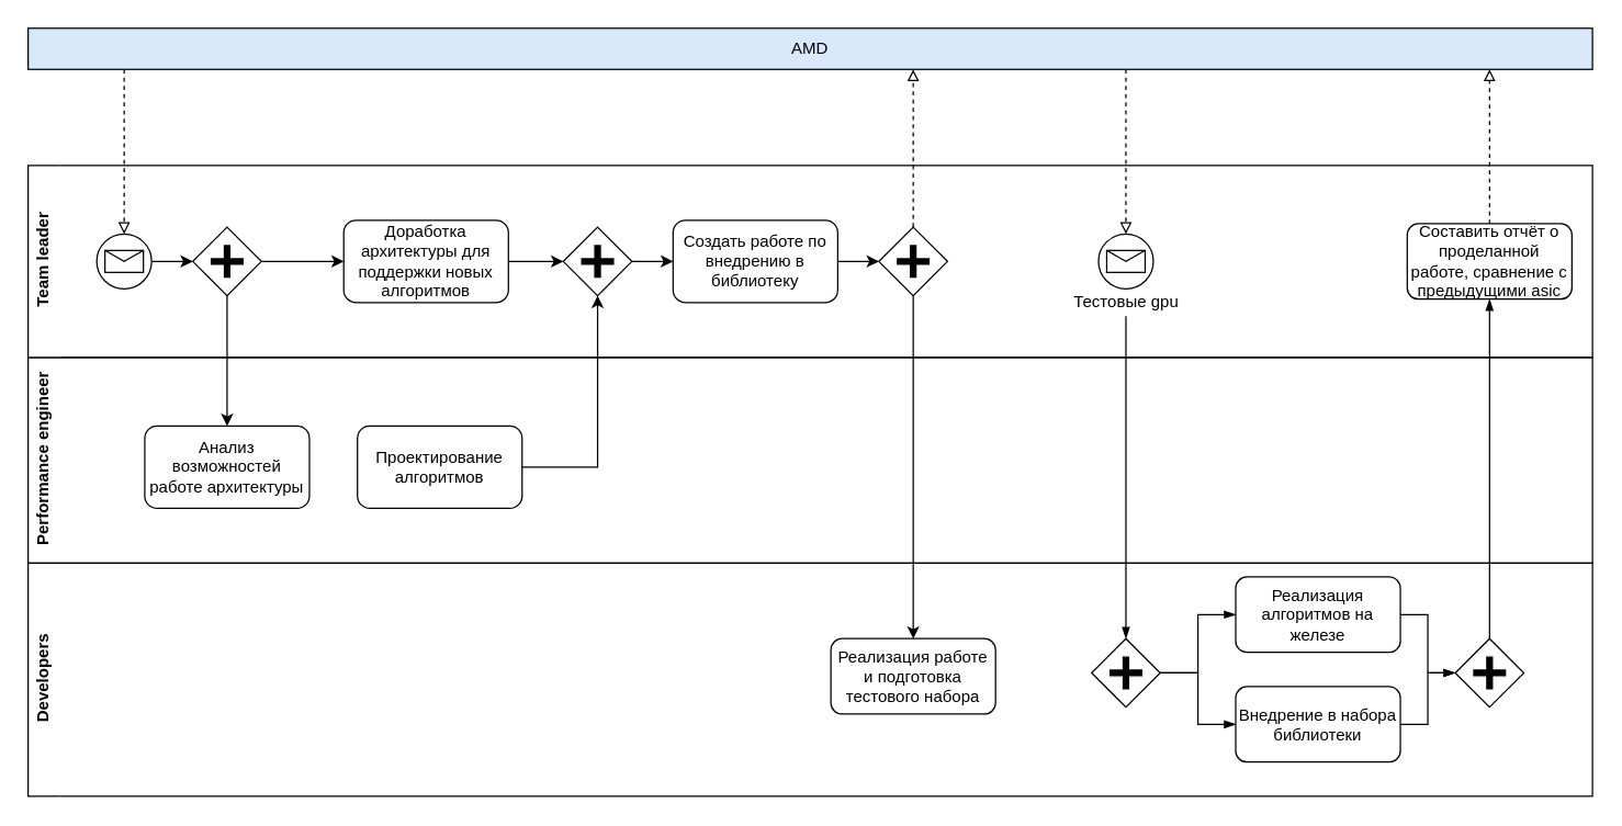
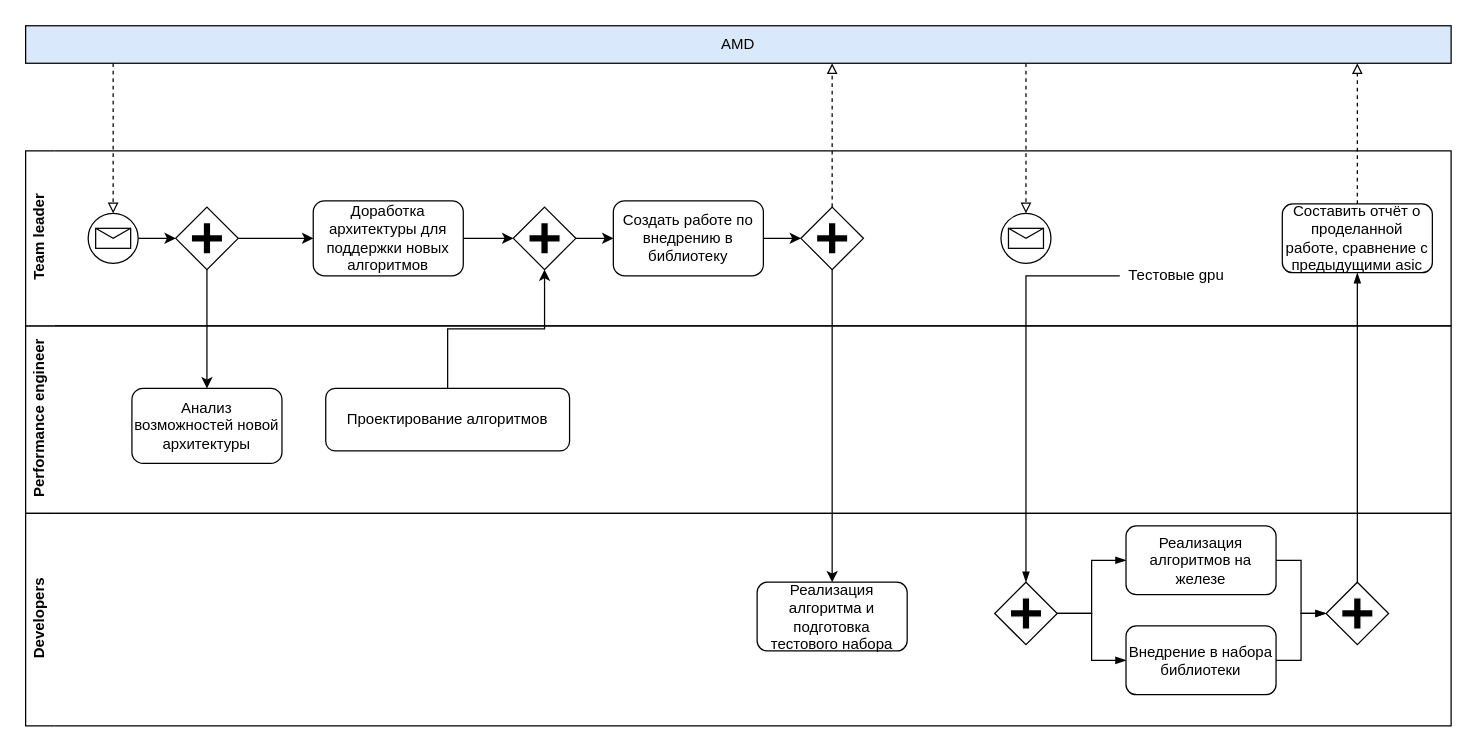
- <mxCell id="31" value="Тестовые gpu" style="text;html=1;align=center;verticalAlign=middle;resizable=0;points=[];autosize=1;" parent="18" vertex="1"><mxGeometry x="755" y="90" width="90" height="20" as="geometry" /></mxCell>
+ <mxCell id="31" value="Тестовые gpu" style="text;html=1;align=center;verticalAlign=middle;resizable=0;points=[];autosize=1;" parent="18" vertex="1"><mxGeometry x="875" y="90" width="90" height="20" as="geometry" /></mxCell>
- <mxCell id="3" value="Анализ возможностей работе архитектуры" style="shape=ext;rounded=1;html=1;whiteSpace=wrap;" parent="2" vertex="1"><mxGeometry x="85" y="50" width="120" height="60" as="geometry" /></mxCell>
+ <mxCell id="3" value="Анализ возможностей новой архитектуры" style="shape=ext;rounded=1;html=1;whiteSpace=wrap;" parent="2" vertex="1"><mxGeometry x="85" y="50" width="120" height="60" as="geometry" /></mxCell>
- <mxCell id="4" value="Проектирование алгоритмов" style="shape=ext;rounded=1;html=1;whiteSpace=wrap;" parent="2" vertex="1"><mxGeometry x="240" y="50" width="120" height="60" as="geometry" /></mxCell>
+ <mxCell id="4" value="Проектирование алгоритмов" style="shape=ext;rounded=1;html=1;whiteSpace=wrap;" parent="2" vertex="1"><mxGeometry x="240" y="50" width="195" height="50" as="geometry" /></mxCell>
- <mxCell id="6" value="Реализация работе и подготовка тестового набора" style="shape=ext;rounded=1;html=1;whiteSpace=wrap;" parent="5" vertex="1"><mxGeometry x="585" y="55" width="120" height="55" as="geometry" /></mxCell>
+ <mxCell id="6" value="Реализация алгоритма и подготовка тестового набора" style="shape=ext;rounded=1;html=1;whiteSpace=wrap;" parent="5" vertex="1"><mxGeometry x="585" y="55" width="120" height="55" as="geometry" /></mxCell>
